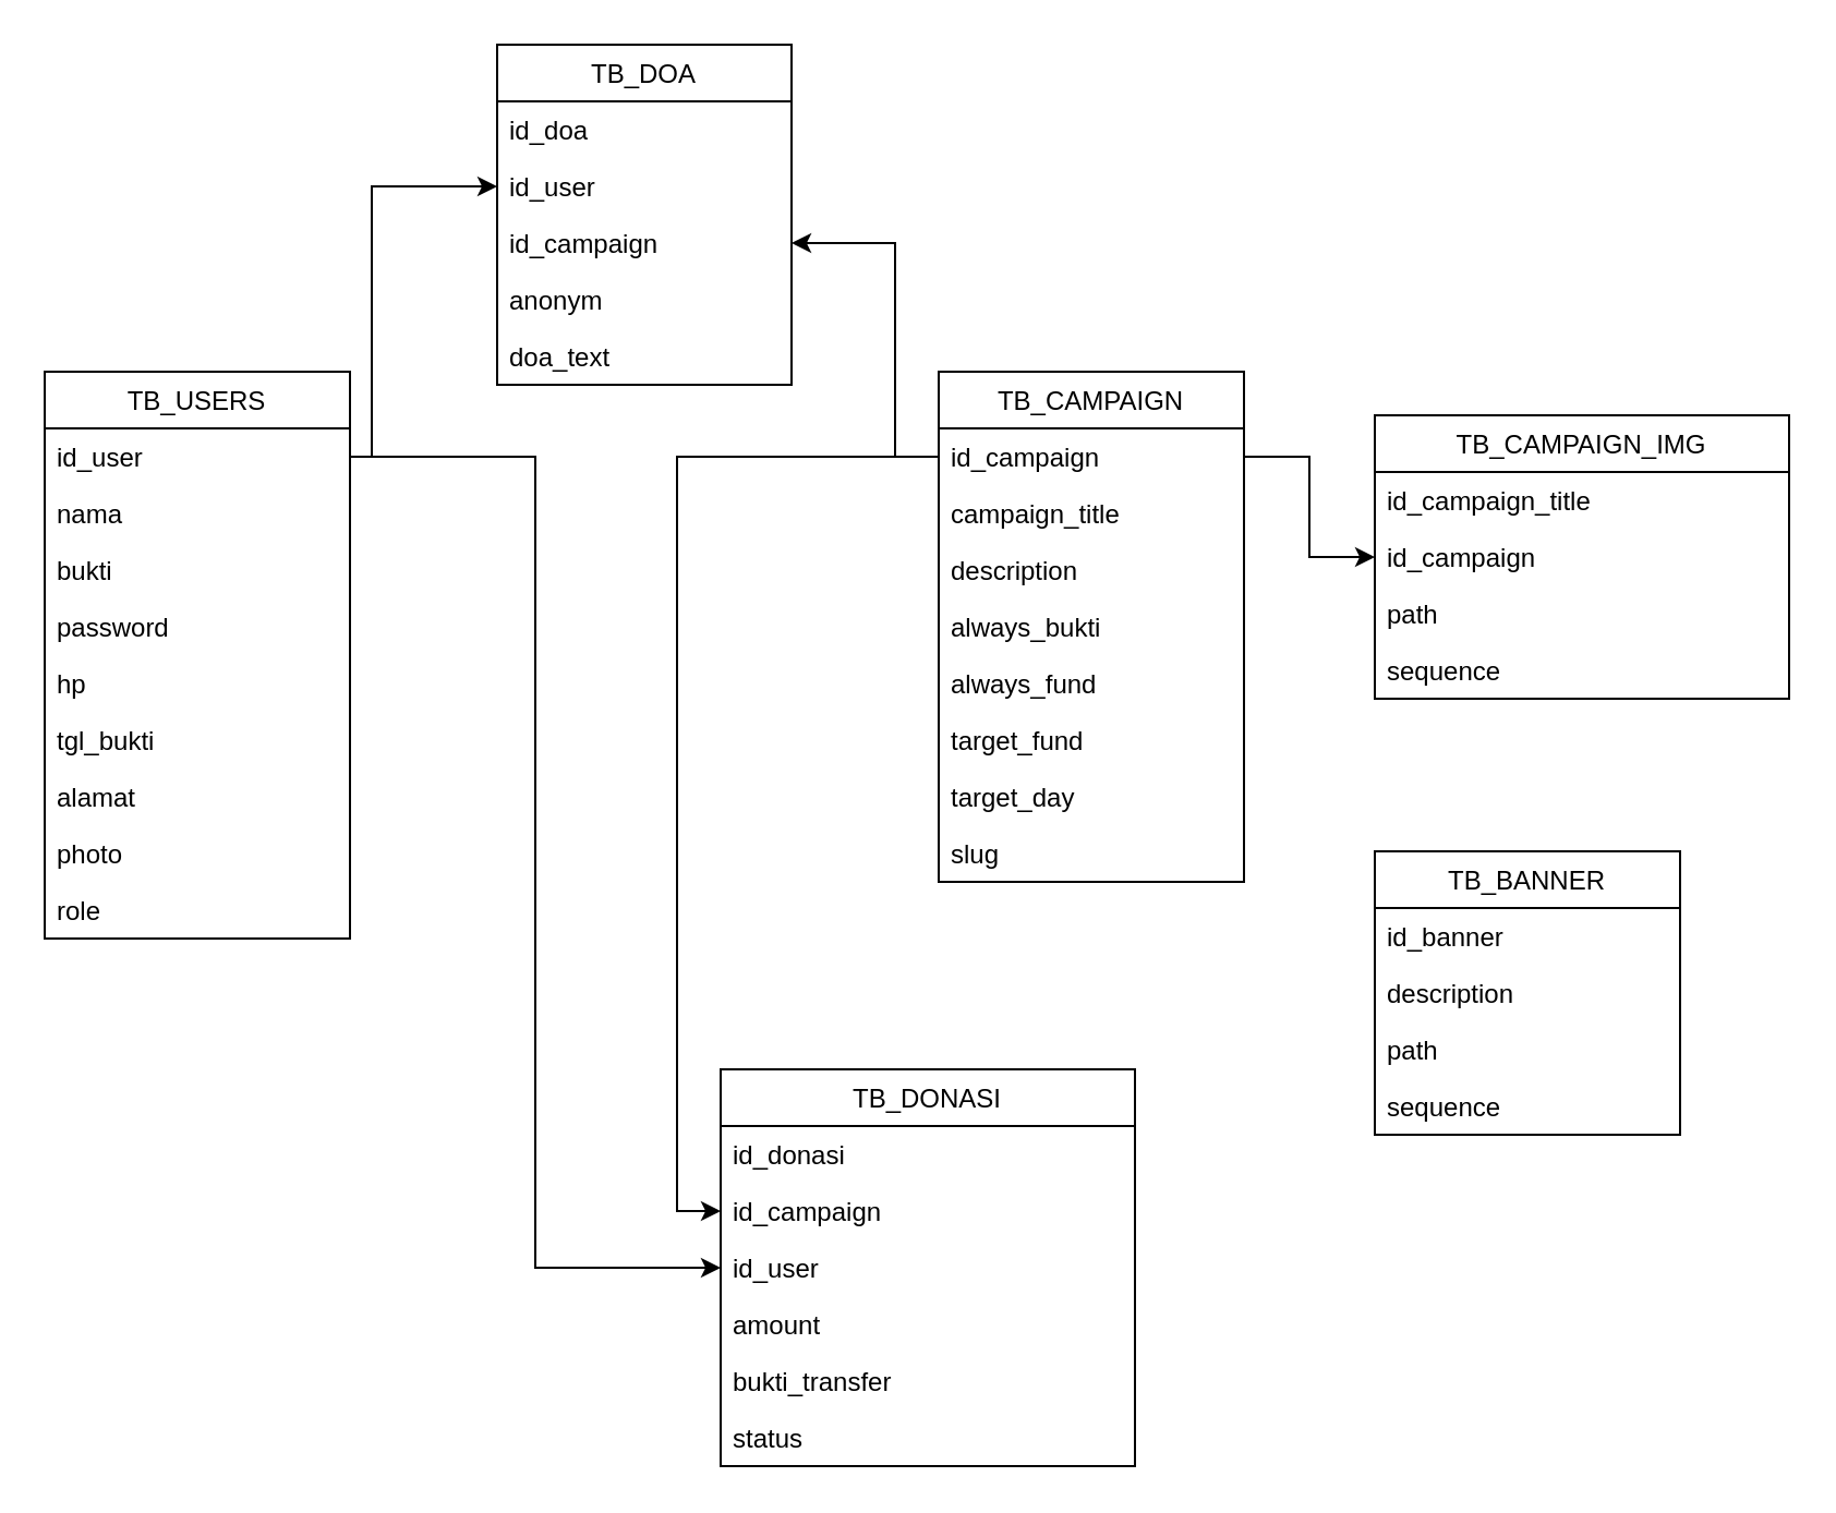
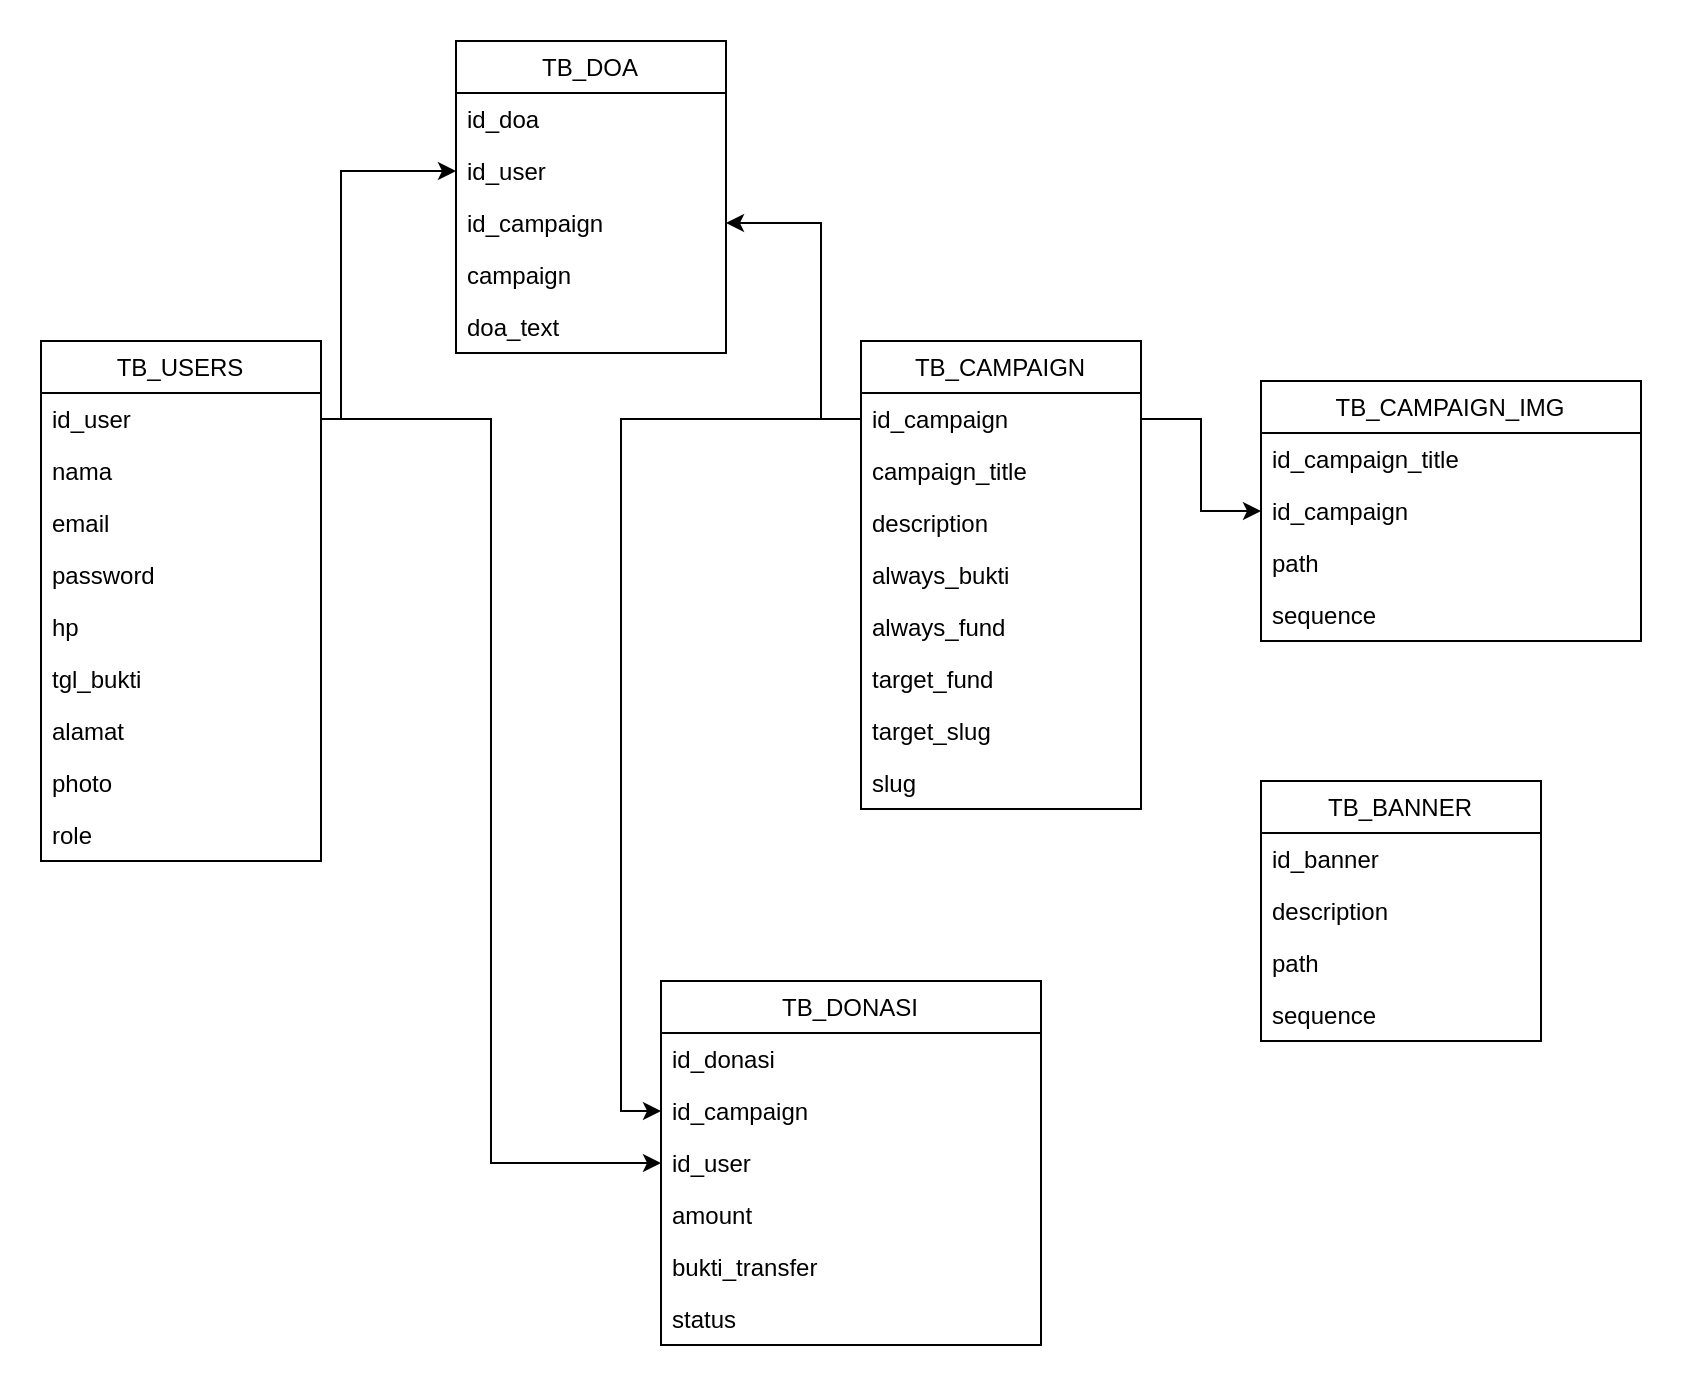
- <mxCell id="35" value="anonym" style="text;strokeColor=none;fillColor=none;align=left;verticalAlign=top;spacingLeft=4;spacingRight=4;overflow=hidden;rotatable=0;points=[[0,0.5],[1,0.5]];portConstraint=eastwest;" parent="31" vertex="1"><mxGeometry y="104" width="135" height="26" as="geometry" /></mxCell>
+ <mxCell id="35" value="campaign" style="text;strokeColor=none;fillColor=none;align=left;verticalAlign=top;spacingLeft=4;spacingRight=4;overflow=hidden;rotatable=0;points=[[0,0.5],[1,0.5]];portConstraint=eastwest;" parent="31" vertex="1"><mxGeometry y="104" width="135" height="26" as="geometry" /></mxCell>
- <mxCell id="5" value="bukti" style="text;strokeColor=none;fillColor=none;align=left;verticalAlign=top;spacingLeft=4;spacingRight=4;overflow=hidden;rotatable=0;points=[[0,0.5],[1,0.5]];portConstraint=eastwest;" parent="2" vertex="1"><mxGeometry y="78" width="140" height="26" as="geometry" /></mxCell>
+ <mxCell id="5" value="email" style="text;strokeColor=none;fillColor=none;align=left;verticalAlign=top;spacingLeft=4;spacingRight=4;overflow=hidden;rotatable=0;points=[[0,0.5],[1,0.5]];portConstraint=eastwest;" parent="2" vertex="1"><mxGeometry y="78" width="140" height="26" as="geometry" /></mxCell>
- <mxCell id="24" value="target_day" style="text;strokeColor=none;fillColor=none;align=left;verticalAlign=top;spacingLeft=4;spacingRight=4;overflow=hidden;rotatable=0;points=[[0,0.5],[1,0.5]];portConstraint=eastwest;" parent="17" vertex="1"><mxGeometry y="182" width="140" height="26" as="geometry" /></mxCell>
+ <mxCell id="24" value="target_slug" style="text;strokeColor=none;fillColor=none;align=left;verticalAlign=top;spacingLeft=4;spacingRight=4;overflow=hidden;rotatable=0;points=[[0,0.5],[1,0.5]];portConstraint=eastwest;" parent="17" vertex="1"><mxGeometry y="182" width="140" height="26" as="geometry" /></mxCell>
